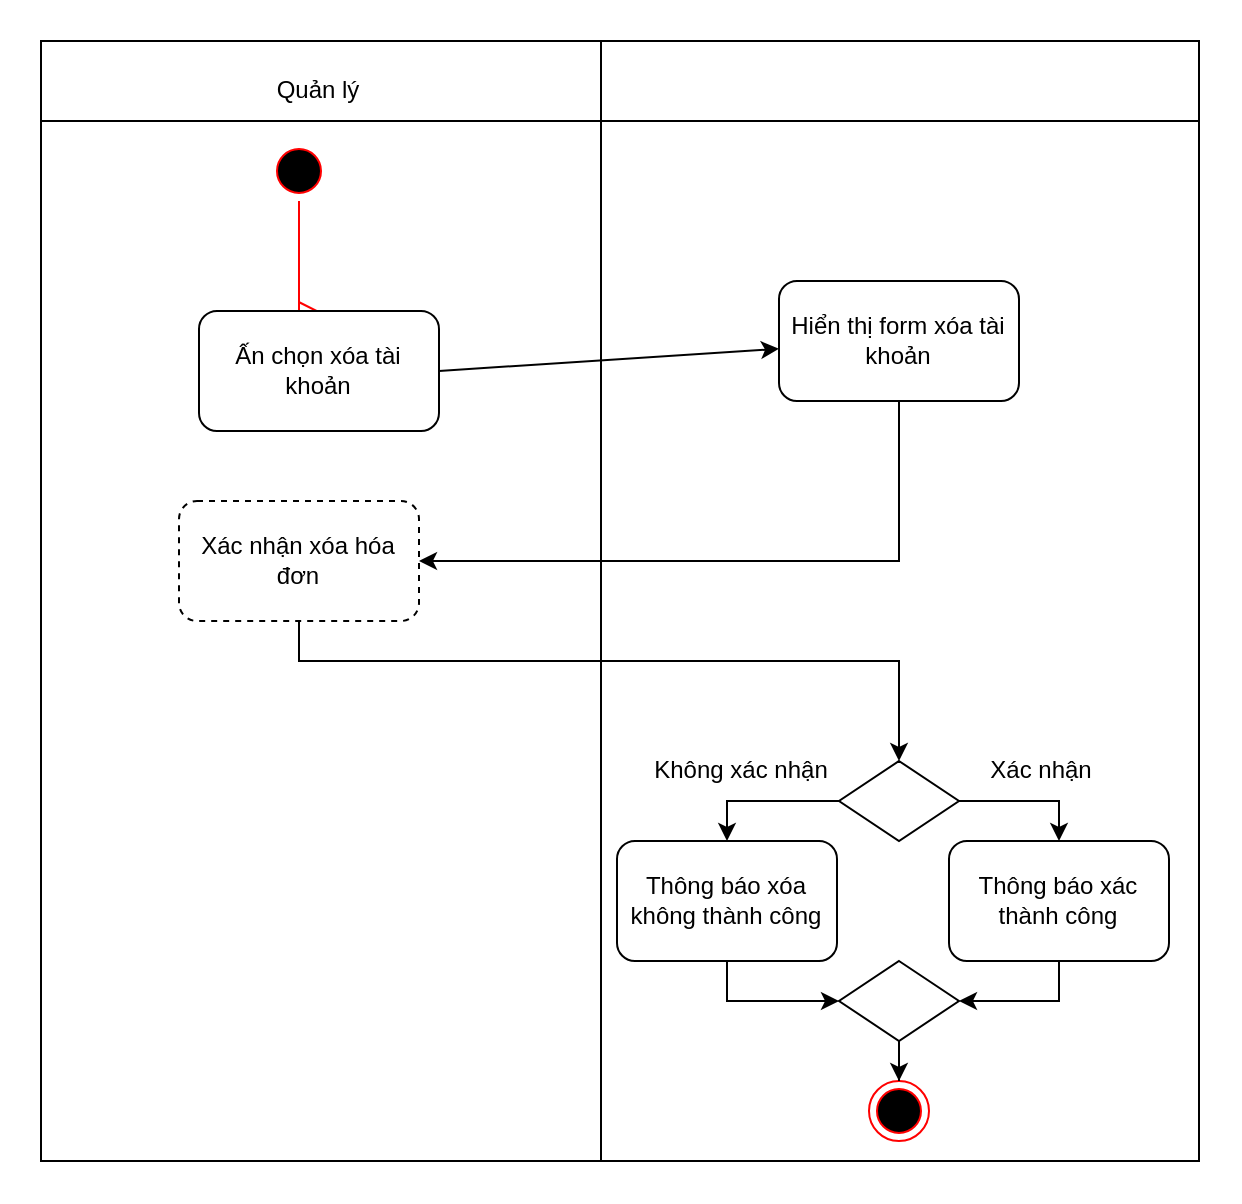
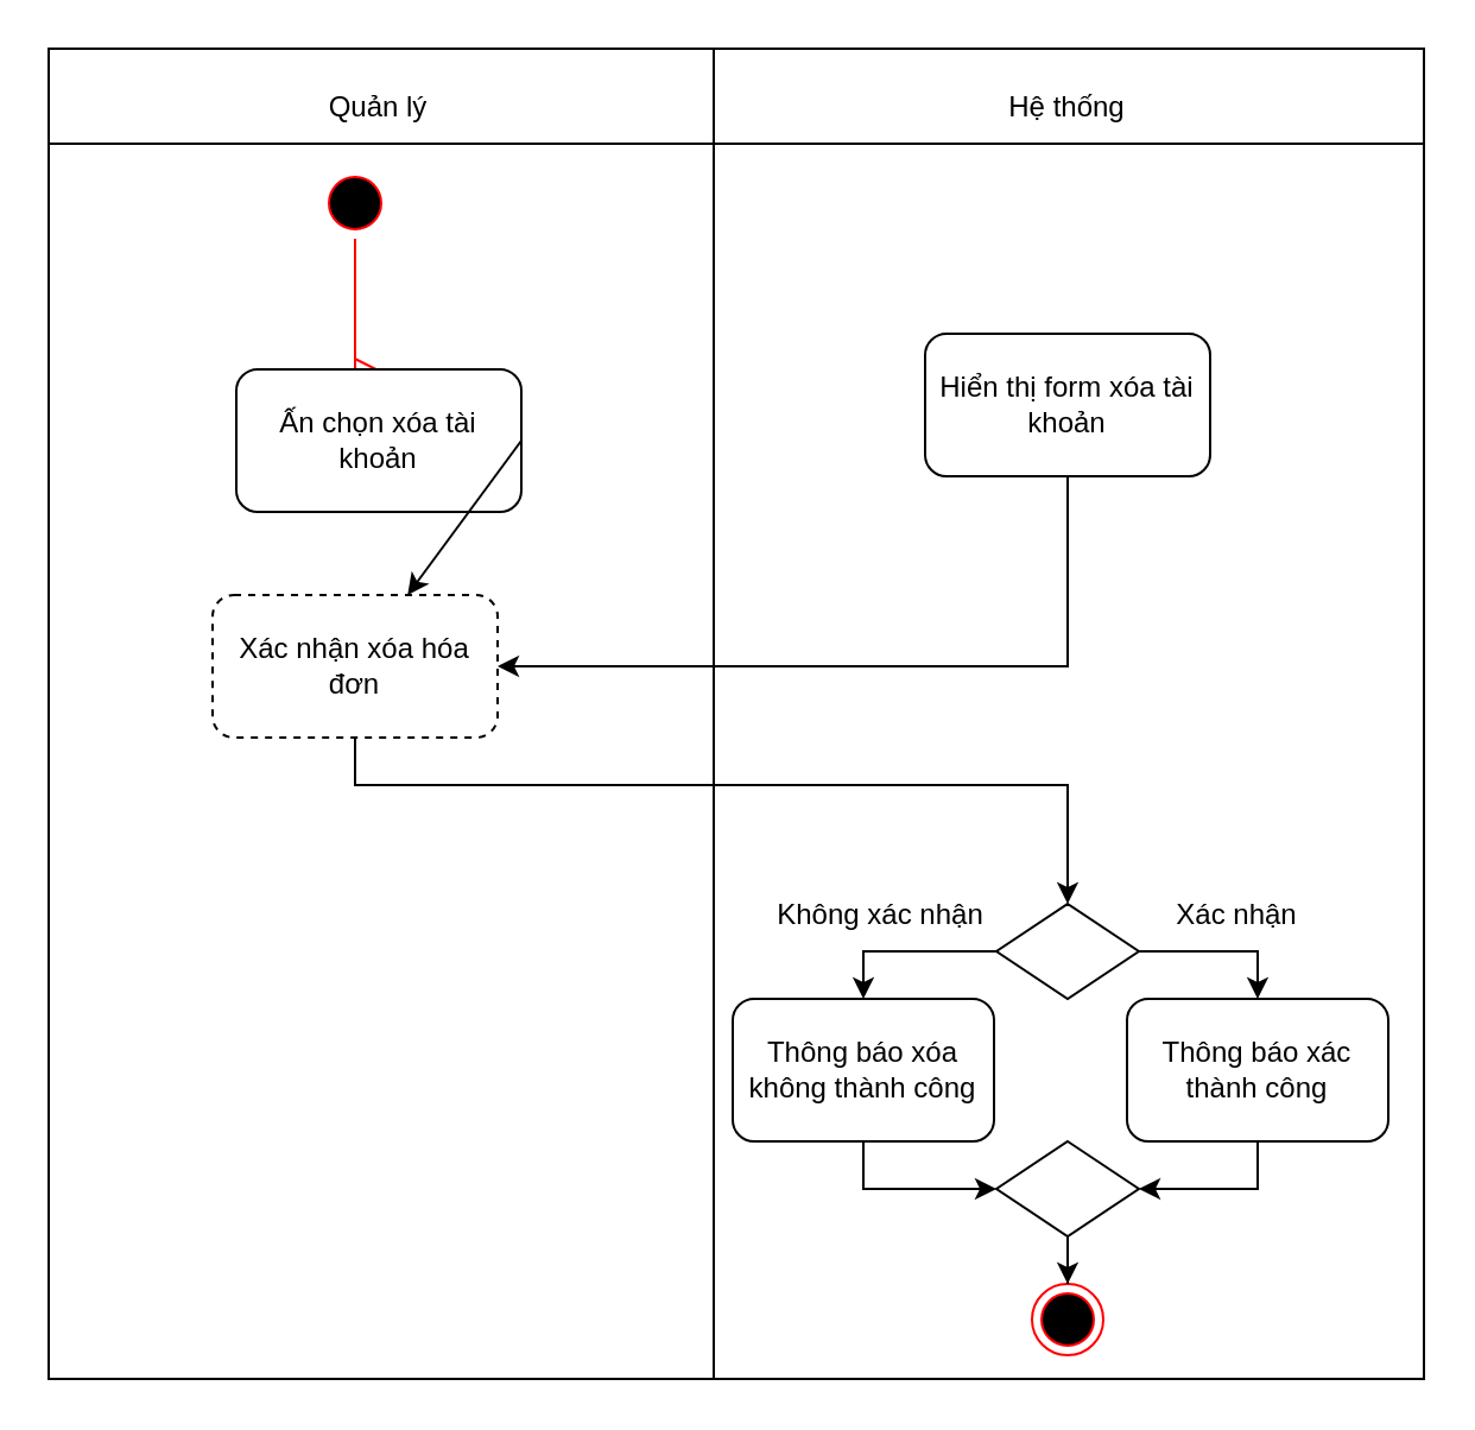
+ <mxCell id="4" value="Hệ thống" style="text;html=1;align=center;verticalAlign=middle;whiteSpace=wrap;rounded=0;" parent="1" vertex="1"><mxGeometry x="419" y="30" width="60" height="30" as="geometry" /></mxCell>
- <mxCell id="10" value="" style="endArrow=classic;html=1;rounded=0;exitX=1;exitY=0.5;exitDx=0;exitDy=0;" parent="1" source="7" target="9" edge="1"><mxGeometry width="50" height="50" relative="1" as="geometry"><mxPoint x="339" y="300" as="sourcePoint" /><mxPoint x="389" y="250" as="targetPoint" /></mxGeometry></mxCell>
+ <mxCell id="10" value="" style="endArrow=classic;html=1;rounded=0;exitX=1;exitY=0.5;exitDx=0;exitDy=0;" parent="1" source="7" target="13" edge="1"><mxGeometry width="50" height="50" relative="1" as="geometry"><mxPoint x="339" y="300" as="sourcePoint" /><mxPoint x="389" y="250" as="targetPoint" /></mxGeometry></mxCell>
